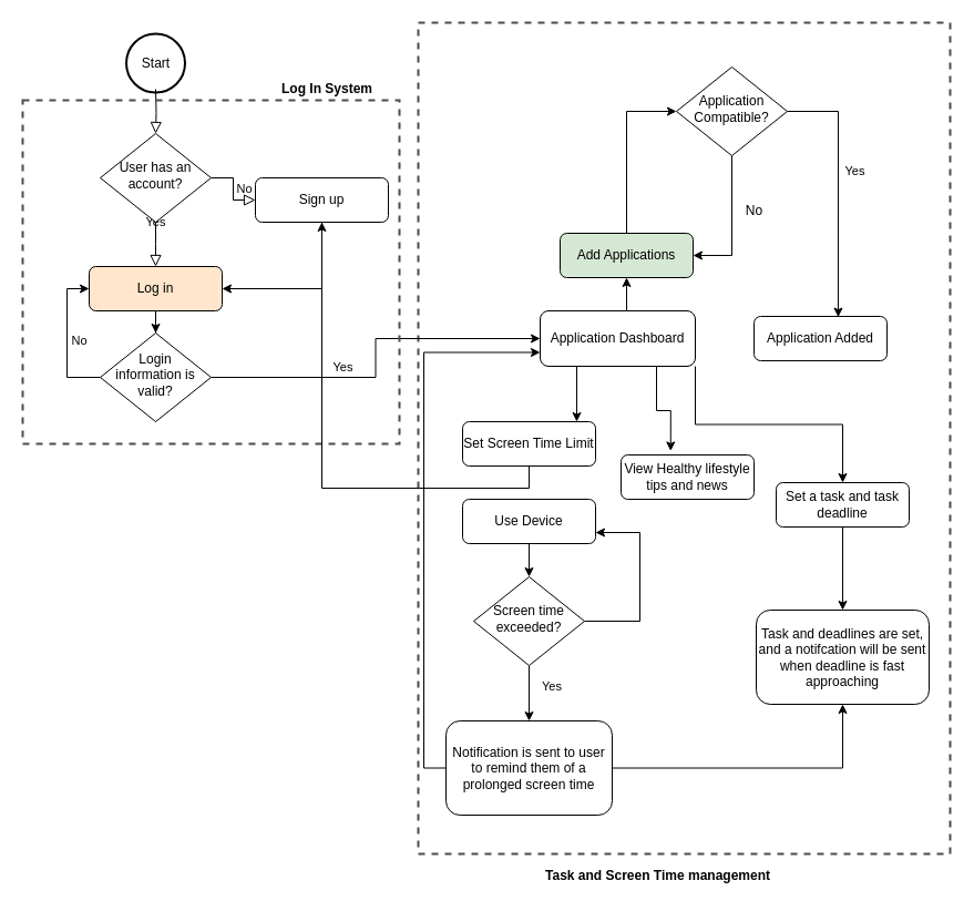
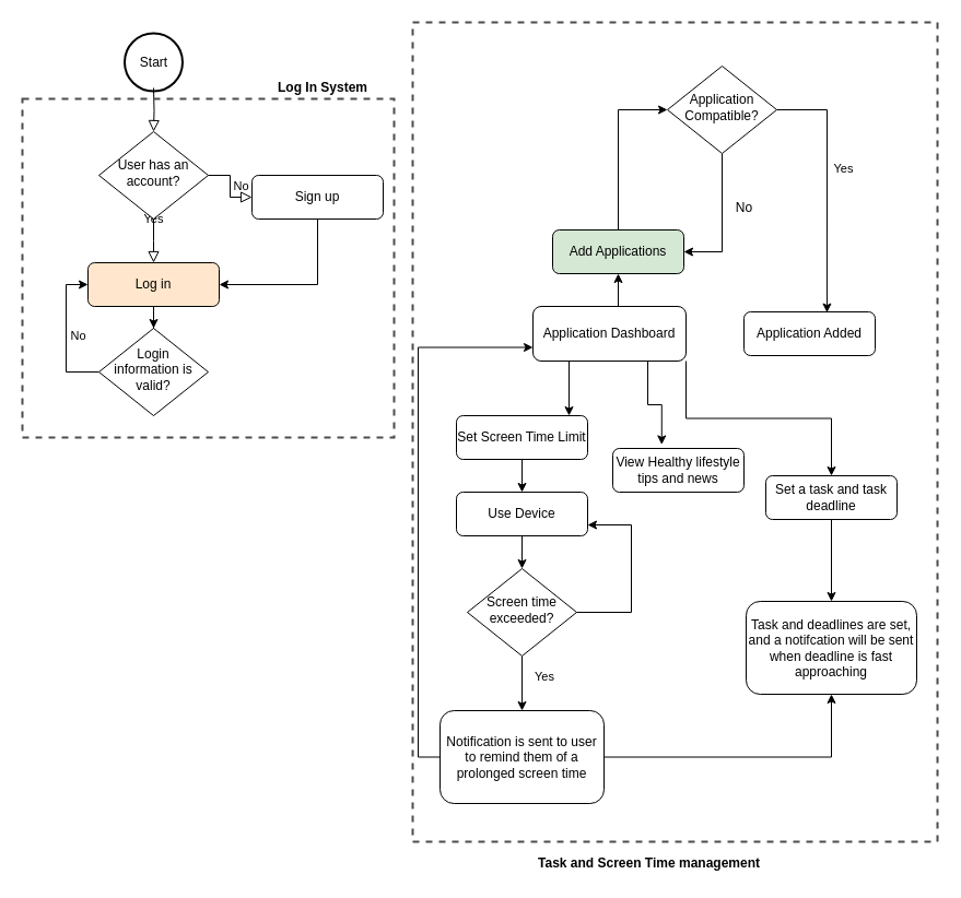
- <mxCell id="13" style="edgeStyle=orthogonalEdgeStyle;rounded=0;orthogonalLoop=1;jettySize=auto;html=1;exitX=1;exitY=0.5;exitDx=0;exitDy=0;entryX=0;entryY=0.5;entryDx=0;entryDy=0;" edge="1" parent="1" source="15" target="22"><mxGeometry relative="1" as="geometry" /></mxCell>
- <mxCell id="14" value="Yes" style="edgeLabel;html=1;align=center;verticalAlign=middle;resizable=0;points=[];" vertex="1" connectable="0" parent="13"><mxGeometry x="-0.294" y="1" relative="1" as="geometry"><mxPoint x="1" y="-9" as="offset" /></mxGeometry></mxCell>
- <mxCell id="25" style="edgeStyle=orthogonalEdgeStyle;rounded=0;orthogonalLoop=1;jettySize=auto;html=1;exitX=0.5;exitY=1;exitDx=0;exitDy=0;" edge="1" parent="1" source="26" target="8"><mxGeometry relative="1" as="geometry" /></mxCell>
+ <mxCell id="25" style="edgeStyle=orthogonalEdgeStyle;rounded=0;orthogonalLoop=1;jettySize=auto;html=1;exitX=0.5;exitY=1;exitDx=0;exitDy=0;entryX=0.5;entryY=0;entryDx=0;entryDy=0;" edge="1" parent="1" source="26" target="46"><mxGeometry relative="1" as="geometry" /></mxCell>
